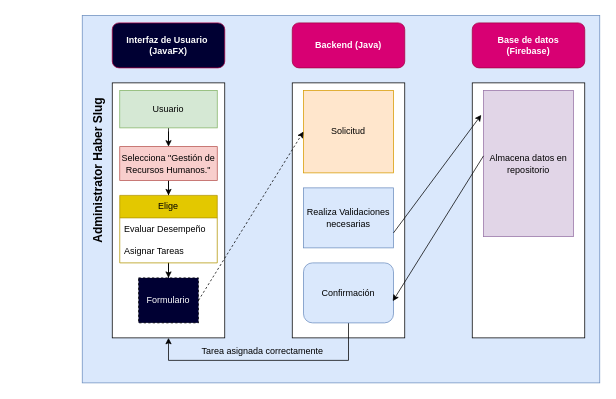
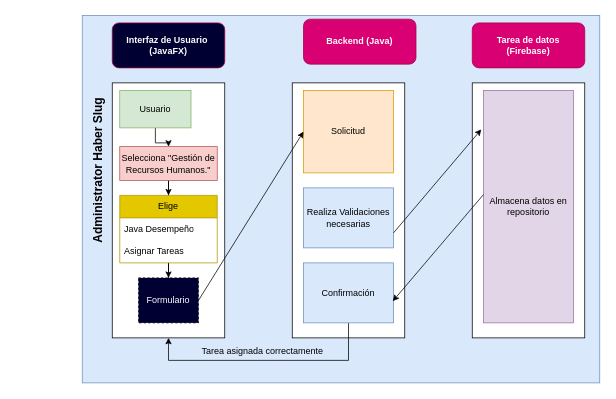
- <mxCell id="16" value="Backend (Java)" style="rounded=1;whiteSpace=wrap;html=1;fillColor=#d80073;strokeColor=#A50040;fontColor=#ffffff;fontStyle=1" vertex="1" parent="1"><mxGeometry x="389" y="30" width="150" height="60" as="geometry" /></mxCell>
+ <mxCell id="16" value="Backend (Java)" style="rounded=1;whiteSpace=wrap;html=1;fillColor=#d80073;strokeColor=#A50040;fontColor=#ffffff;fontStyle=1" vertex="1" parent="1"><mxGeometry x="404" y="25" width="150" height="60" as="geometry" /></mxCell>
- <mxCell id="20" value="Base de datos&lt;br&gt;(Firebase)" style="rounded=1;whiteSpace=wrap;html=1;fillColor=#d80073;strokeColor=#A50040;fontColor=#ffffff;fontStyle=1" vertex="1" parent="1"><mxGeometry x="629" y="30" width="150" height="60" as="geometry" /></mxCell>
+ <mxCell id="20" value="Tarea de datos&lt;br&gt;(Firebase)" style="rounded=1;whiteSpace=wrap;html=1;fillColor=#d80073;strokeColor=#A50040;fontColor=#ffffff;fontStyle=1" vertex="1" parent="1"><mxGeometry x="629" y="30" width="150" height="60" as="geometry" /></mxCell>
- <mxCell id="6" value="Usuario" style="rounded=0;whiteSpace=wrap;html=1;fillColor=#d5e8d4;strokeColor=#82b366;" vertex="1" parent="1"><mxGeometry x="159" y="120" width="130" height="50" as="geometry" /></mxCell>
+ <mxCell id="6" value="Usuario" style="rounded=0;whiteSpace=wrap;html=1;fillColor=#d5e8d4;strokeColor=#82b366;" vertex="1" parent="1"><mxGeometry x="159" y="120" width="95" height="50" as="geometry" /></mxCell>
- <mxCell id="21" value="Almacena datos en repositorio" style="rounded=0;whiteSpace=wrap;html=1;fillColor=#e1d5e7;strokeColor=#9673a6;" vertex="1" parent="1"><mxGeometry x="644" y="120" width="120" height="195" as="geometry" /></mxCell>
+ <mxCell id="21" value="Almacena datos en repositorio" style="rounded=0;whiteSpace=wrap;html=1;fillColor=#e1d5e7;strokeColor=#9673a6;" vertex="1" parent="1"><mxGeometry x="644" y="120" width="120" height="310" as="geometry" /></mxCell>
- <mxCell id="22" value="" style="endArrow=classic;html=1;rounded=0;exitX=1;exitY=0.5;exitDx=0;exitDy=0;entryX=0;entryY=0.5;entryDx=0;entryDy=0;dashed=1;" edge="1" parent="1" source="14" target="17"><mxGeometry width="50" height="50" relative="1" as="geometry"><mxPoint x="459" y="270" as="sourcePoint" /><mxPoint x="509" y="220" as="targetPoint" /></mxGeometry></mxCell>
+ <mxCell id="22" value="" style="endArrow=classic;html=1;rounded=0;exitX=1;exitY=0.5;exitDx=0;exitDy=0;entryX=0;entryY=0.5;entryDx=0;entryDy=0;" edge="1" parent="1" source="14" target="17"><mxGeometry width="50" height="50" relative="1" as="geometry"><mxPoint x="459" y="270" as="sourcePoint" /><mxPoint x="509" y="220" as="targetPoint" /></mxGeometry></mxCell>
- <mxCell id="12" value="Evaluar Desempeño" style="text;strokeColor=none;fillColor=none;align=left;verticalAlign=middle;spacingLeft=4;spacingRight=4;overflow=hidden;points=[[0,0.5],[1,0.5]];portConstraint=eastwest;rotatable=0;whiteSpace=wrap;html=1;" vertex="1" parent="11"><mxGeometry y="30" width="130" height="30" as="geometry" /></mxCell>
+ <mxCell id="12" value="Java Desempeño" style="text;strokeColor=none;fillColor=none;align=left;verticalAlign=middle;spacingLeft=4;spacingRight=4;overflow=hidden;points=[[0,0.5],[1,0.5]];portConstraint=eastwest;rotatable=0;whiteSpace=wrap;html=1;" vertex="1" parent="11"><mxGeometry y="30" width="130" height="30" as="geometry" /></mxCell>
- <mxCell id="25" value="Confirmación" style="whiteSpace=wrap;html=1;fillColor=#dae8fc;strokeColor=#6c8ebf;rounded=1;" vertex="1" parent="1"><mxGeometry x="404" y="350" width="120" height="80" as="geometry" /></mxCell>
+ <mxCell id="25" value="Confirmación" style="rounded=0;whiteSpace=wrap;html=1;fillColor=#dae8fc;strokeColor=#6c8ebf;" vertex="1" parent="1"><mxGeometry x="404" y="350" width="120" height="80" as="geometry" /></mxCell>
